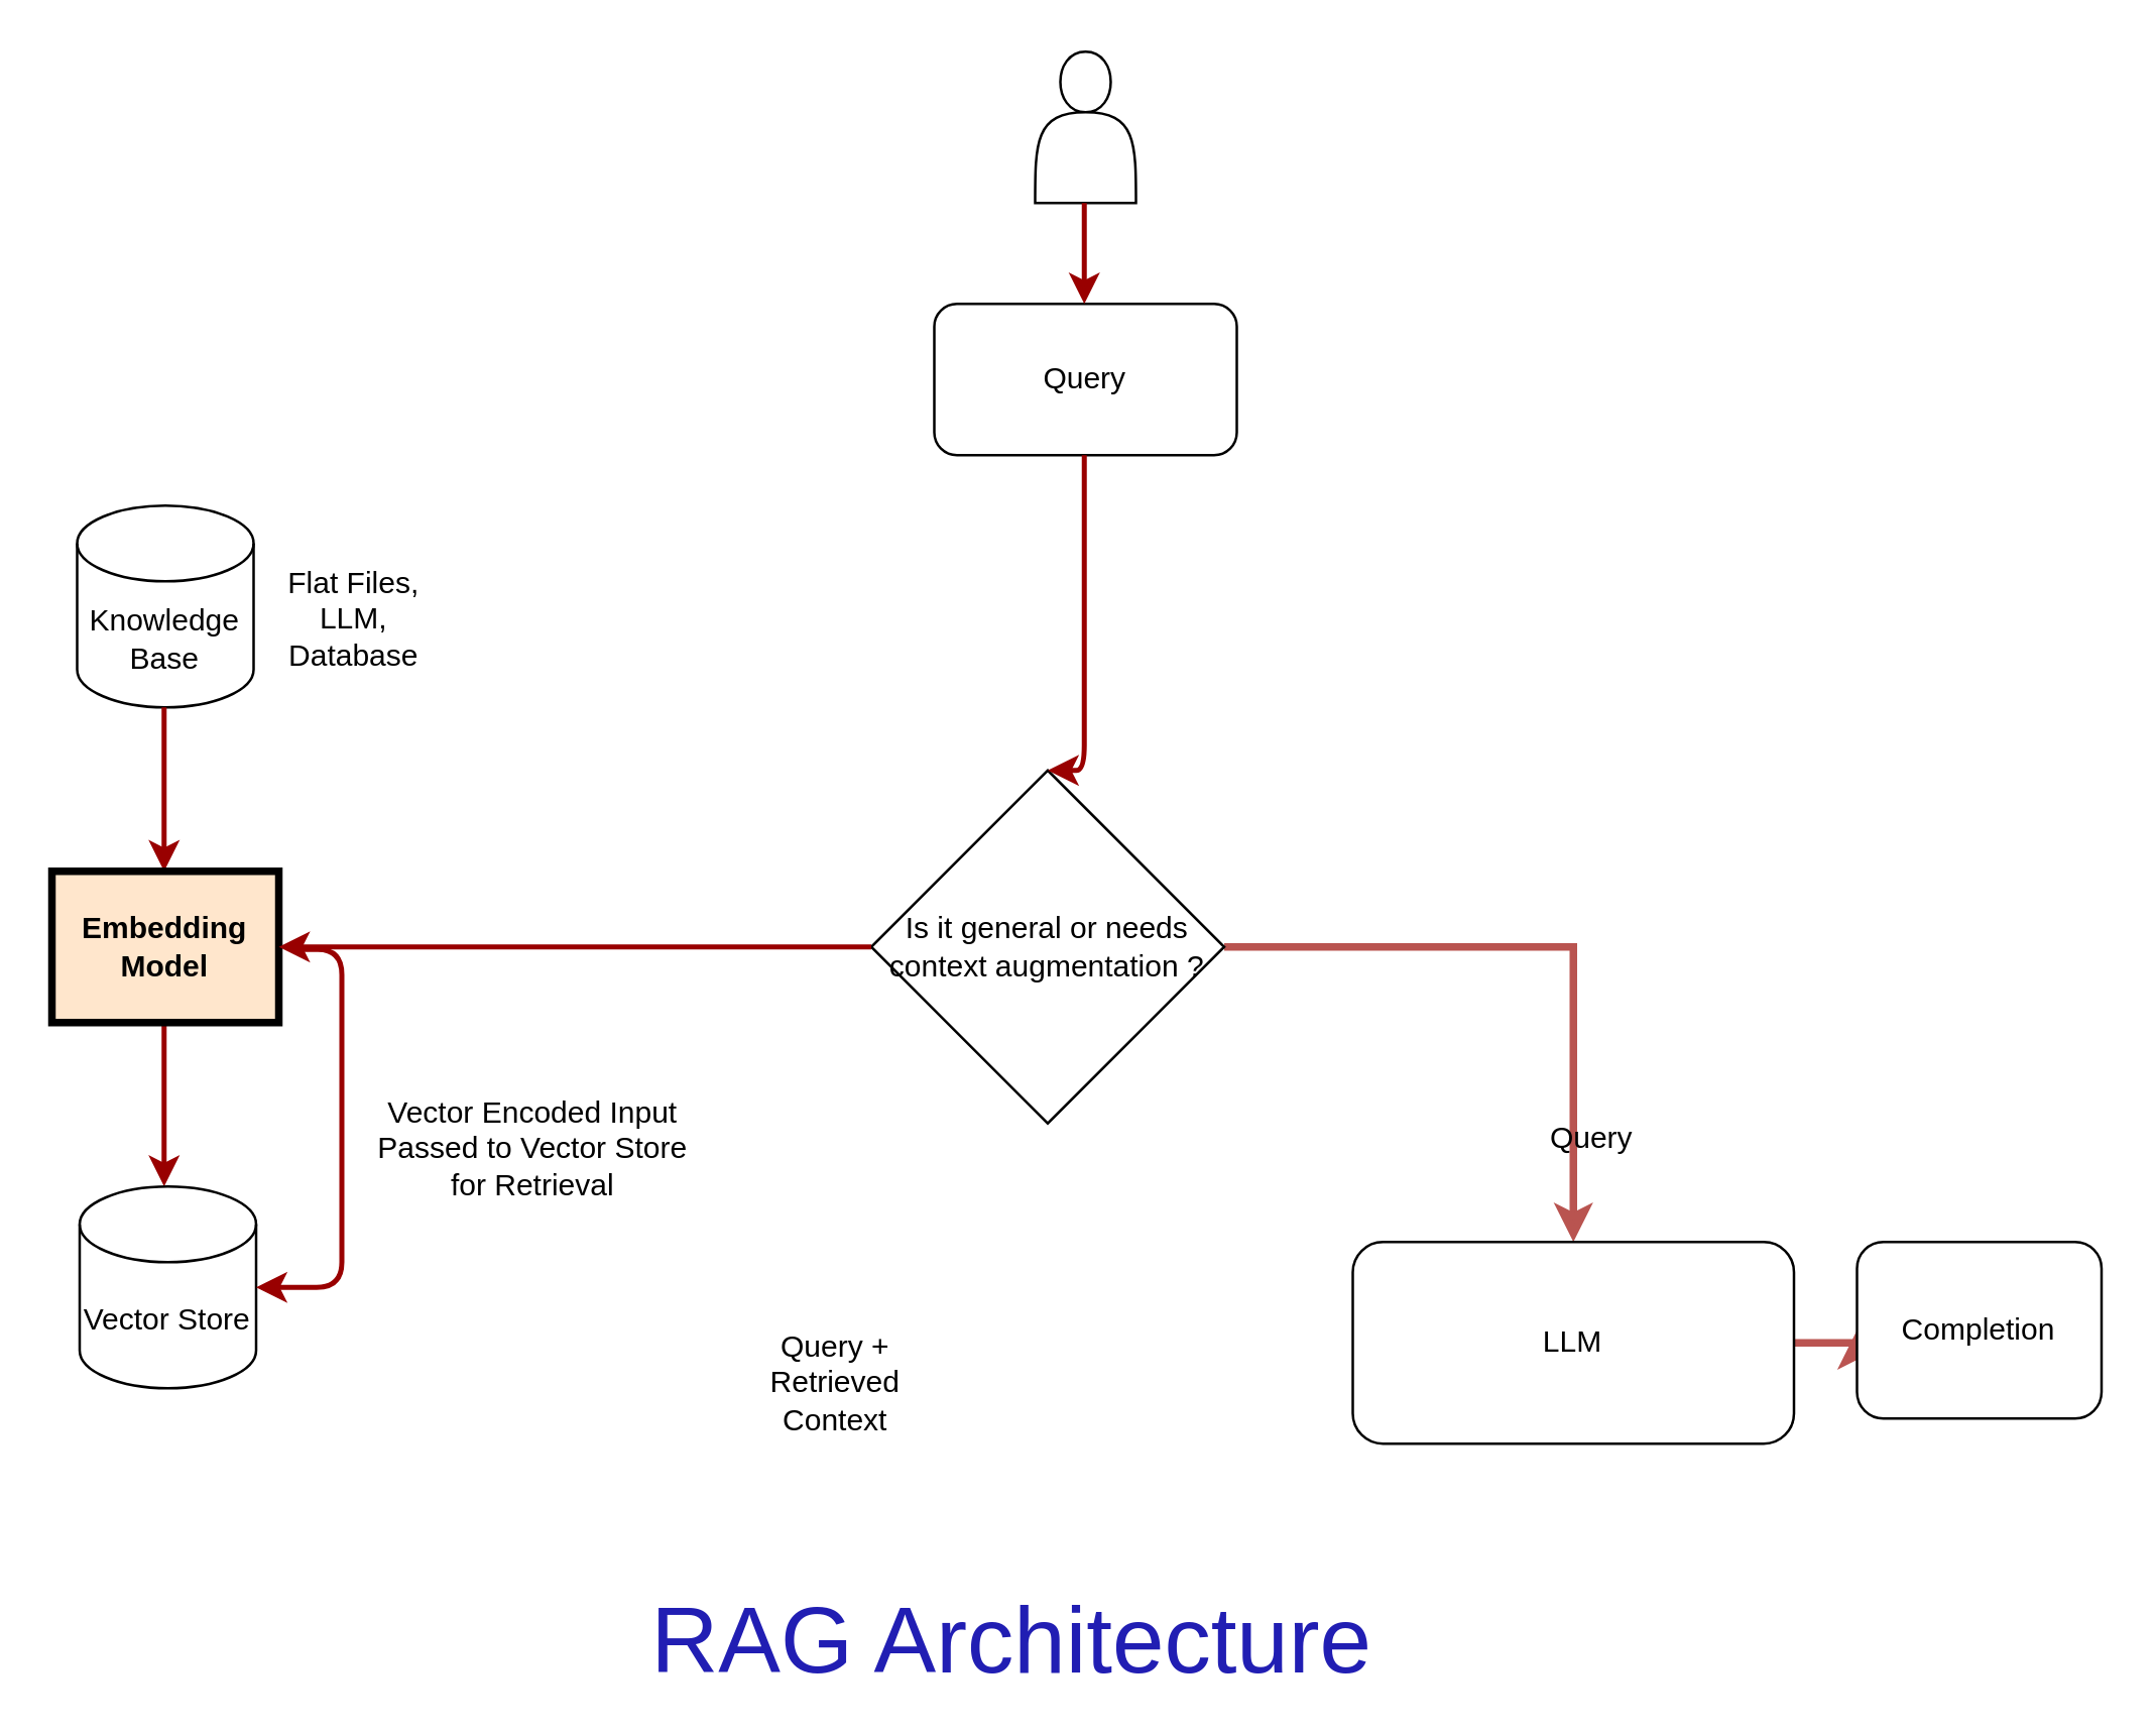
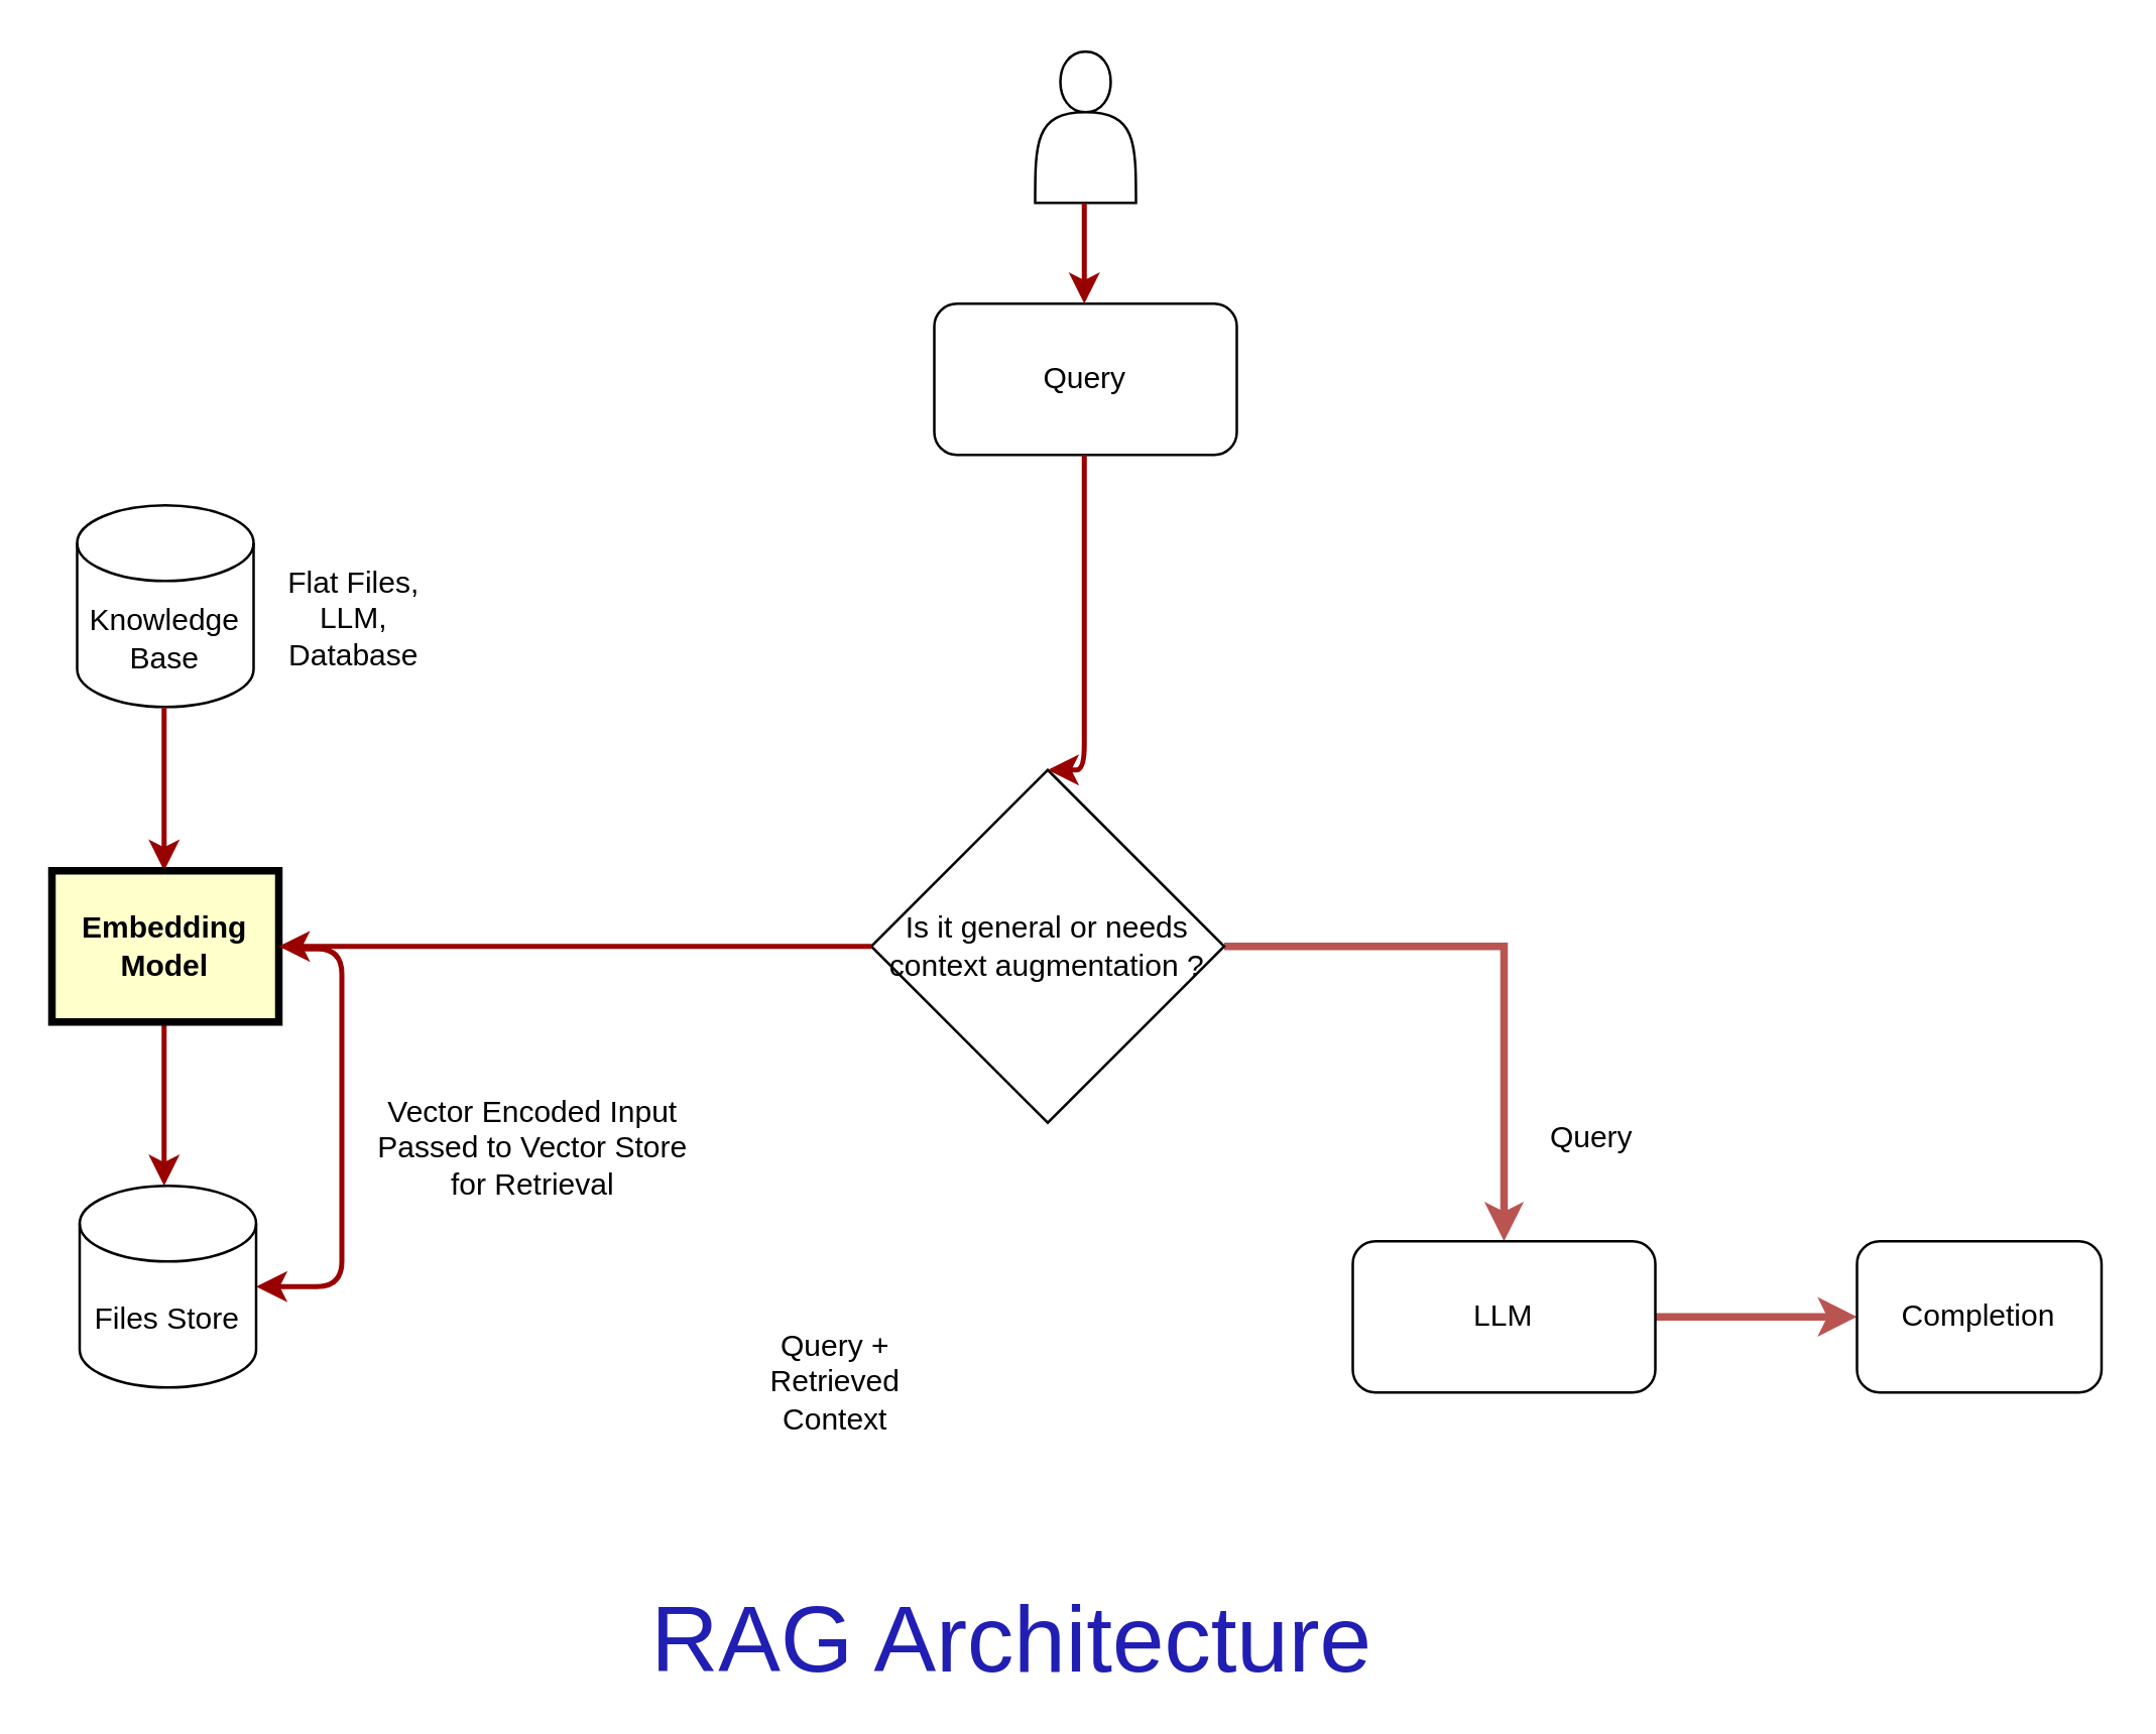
- <mxCell id="6" value="Embedding Model" style="whiteSpace=wrap;align=center;verticalAlign=middle;fontStyle=1;strokeWidth=3;fillColor=#ffe6cc;" vertex="1" parent="1"><mxGeometry x="20" y="345" width="90" height="60" as="geometry" /></mxCell>
+ <mxCell id="6" value="Embedding Model" style="whiteSpace=wrap;align=center;verticalAlign=middle;fontStyle=1;strokeWidth=3;fillColor=#FFFFCC" vertex="1" parent="1"><mxGeometry x="20" y="345" width="90" height="60" as="geometry" /></mxCell>
- <mxCell id="7" value="Vector Store" style="shape=cylinder3;whiteSpace=wrap;html=1;boundedLbl=1;backgroundOutline=1;size=15;" vertex="1" parent="1"><mxGeometry x="31" y="470" width="70" height="80" as="geometry" /></mxCell>
+ <mxCell id="7" value="Files Store" style="shape=cylinder3;whiteSpace=wrap;html=1;boundedLbl=1;backgroundOutline=1;size=15;" vertex="1" parent="1"><mxGeometry x="31" y="470" width="70" height="80" as="geometry" /></mxCell>
- <mxCell id="21" value="Completion" style="rounded=1;whiteSpace=wrap;html=1;" vertex="1" parent="1"><mxGeometry x="736" y="492" width="97" height="70" as="geometry" /></mxCell>
+ <mxCell id="21" value="Completion" style="rounded=1;whiteSpace=wrap;html=1;" vertex="1" parent="1"><mxGeometry x="736" y="492" width="97" height="60" as="geometry" /></mxCell>
- <mxCell id="18" value="LLM" style="rounded=1;whiteSpace=wrap;html=1;" vertex="1" parent="1"><mxGeometry x="536" y="492" width="175" height="80" as="geometry" /></mxCell>
+ <mxCell id="18" value="LLM" style="rounded=1;whiteSpace=wrap;html=1;" vertex="1" parent="1"><mxGeometry x="536" y="492" width="120" height="60" as="geometry" /></mxCell>
